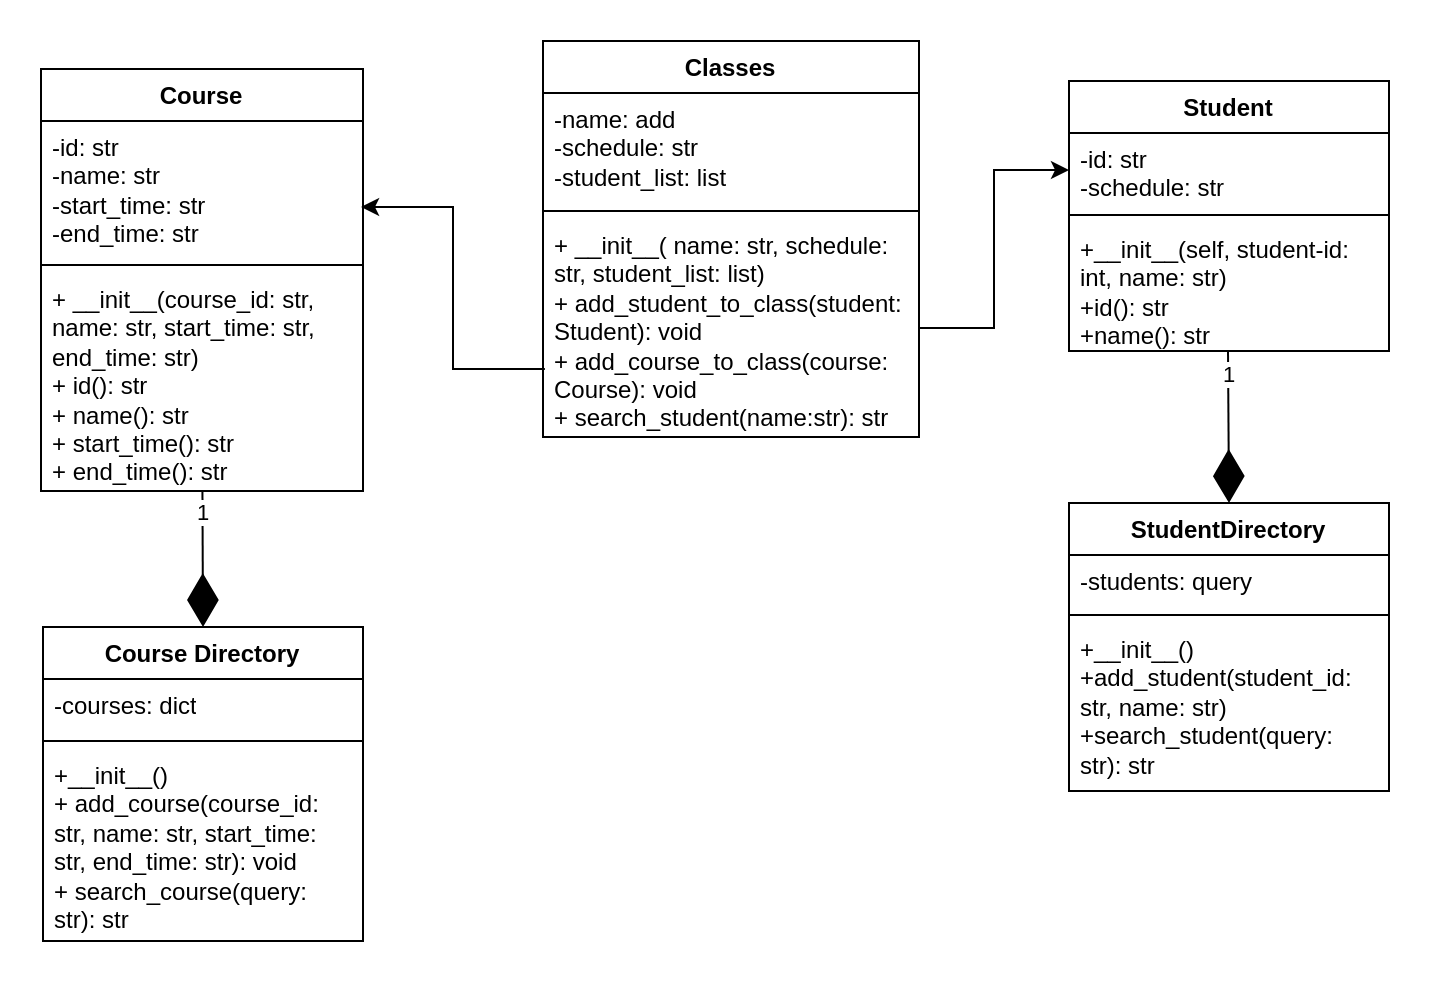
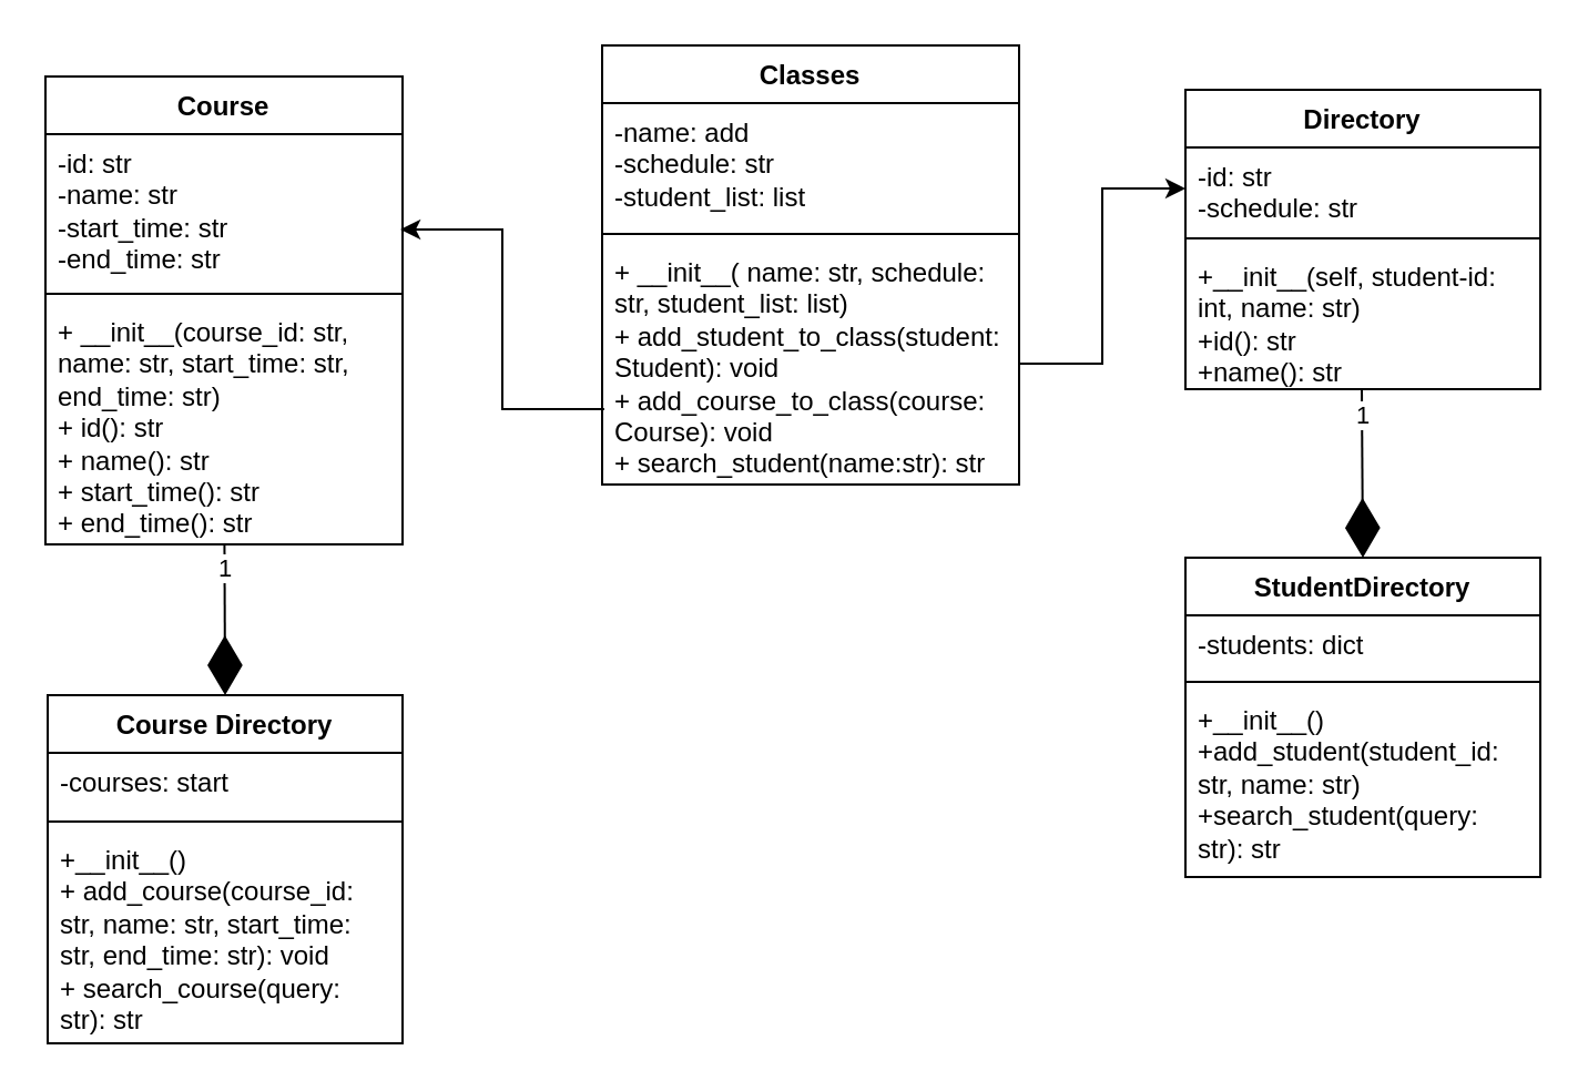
- <mxCell id="2" value="Student" style="swimlane;fontStyle=1;align=center;verticalAlign=top;childLayout=stackLayout;horizontal=1;startSize=26;horizontalStack=0;resizeParent=1;resizeParentMax=0;resizeLast=0;collapsible=1;marginBottom=0;whiteSpace=wrap;html=1;" parent="1" vertex="1"><mxGeometry x="534" y="40" width="160" height="135" as="geometry" /></mxCell>
+ <mxCell id="2" value="Directory" style="swimlane;fontStyle=1;align=center;verticalAlign=top;childLayout=stackLayout;horizontal=1;startSize=26;horizontalStack=0;resizeParent=1;resizeParentMax=0;resizeLast=0;collapsible=1;marginBottom=0;whiteSpace=wrap;html=1;" parent="1" vertex="1"><mxGeometry x="534" y="40" width="160" height="135" as="geometry" /></mxCell>
- <mxCell id="7" value="&lt;div&gt;-students: query&lt;/div&gt;" style="text;strokeColor=none;fillColor=none;align=left;verticalAlign=top;spacingLeft=4;spacingRight=4;overflow=hidden;rotatable=0;points=[[0,0.5],[1,0.5]];portConstraint=eastwest;whiteSpace=wrap;html=1;" parent="6" vertex="1"><mxGeometry y="26" width="160" height="26" as="geometry" /></mxCell>
+ <mxCell id="7" value="&lt;div&gt;-students: dict&lt;/div&gt;" style="text;strokeColor=none;fillColor=none;align=left;verticalAlign=top;spacingLeft=4;spacingRight=4;overflow=hidden;rotatable=0;points=[[0,0.5],[1,0.5]];portConstraint=eastwest;whiteSpace=wrap;html=1;" parent="6" vertex="1"><mxGeometry y="26" width="160" height="26" as="geometry" /></mxCell>
- <mxCell id="15" value="&lt;div&gt;-courses: dict&lt;/div&gt;" style="text;strokeColor=none;fillColor=none;align=left;verticalAlign=top;spacingLeft=4;spacingRight=4;overflow=hidden;rotatable=0;points=[[0,0.5],[1,0.5]];portConstraint=eastwest;whiteSpace=wrap;html=1;" parent="14" vertex="1"><mxGeometry y="26" width="160" height="27" as="geometry" /></mxCell>
+ <mxCell id="15" value="&lt;div&gt;-courses: start&lt;/div&gt;" style="text;strokeColor=none;fillColor=none;align=left;verticalAlign=top;spacingLeft=4;spacingRight=4;overflow=hidden;rotatable=0;points=[[0,0.5],[1,0.5]];portConstraint=eastwest;whiteSpace=wrap;html=1;" parent="14" vertex="1"><mxGeometry y="26" width="160" height="27" as="geometry" /></mxCell>
